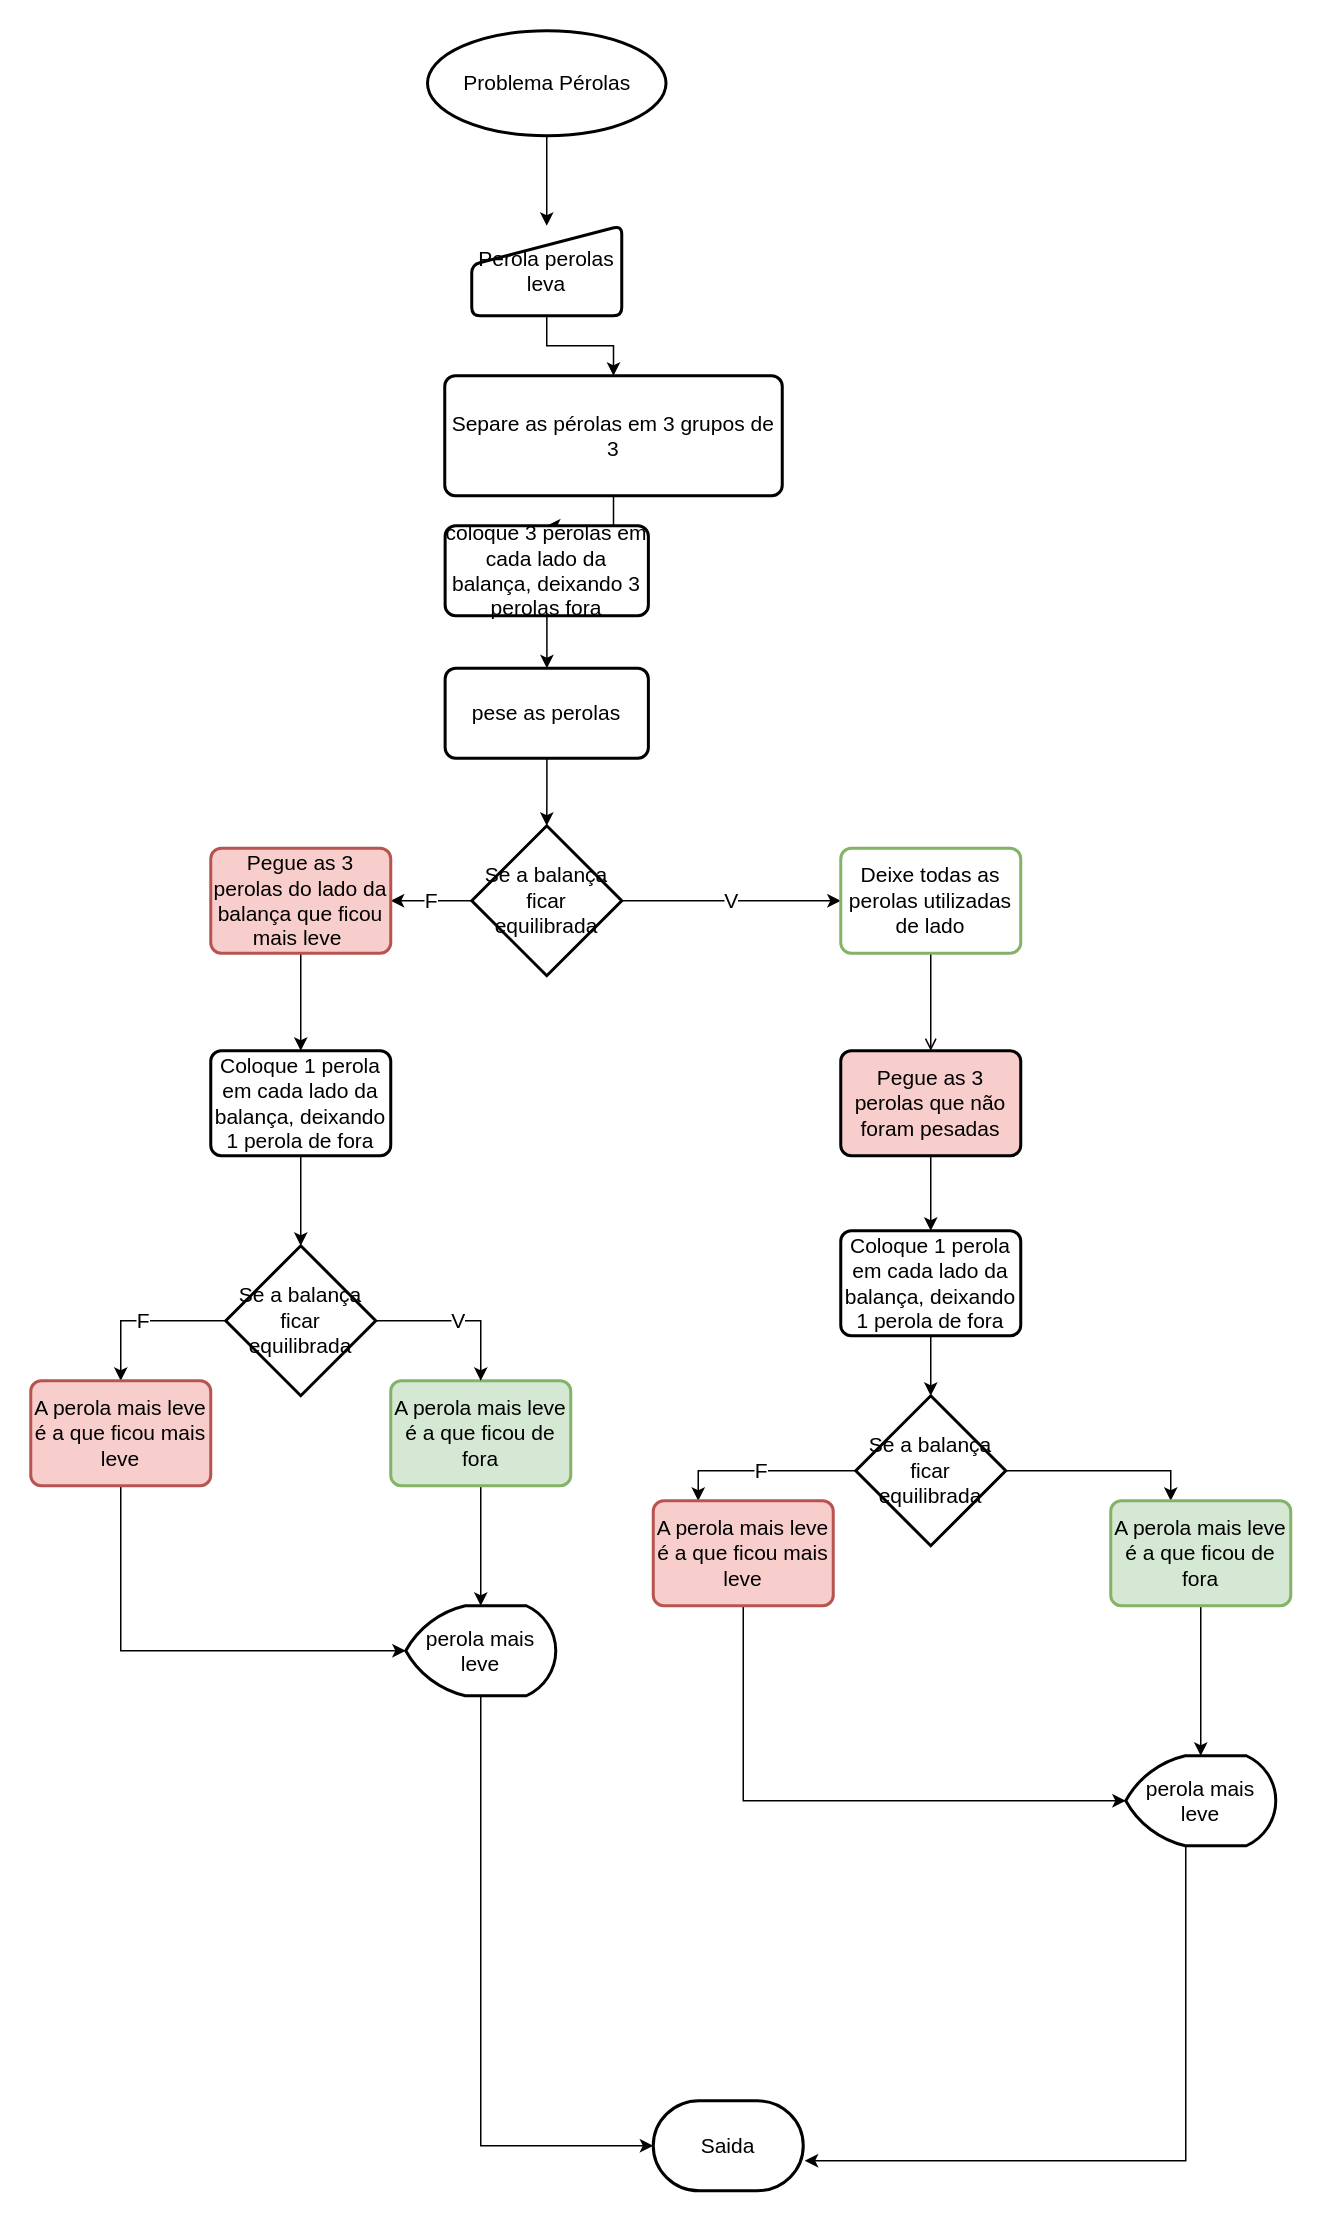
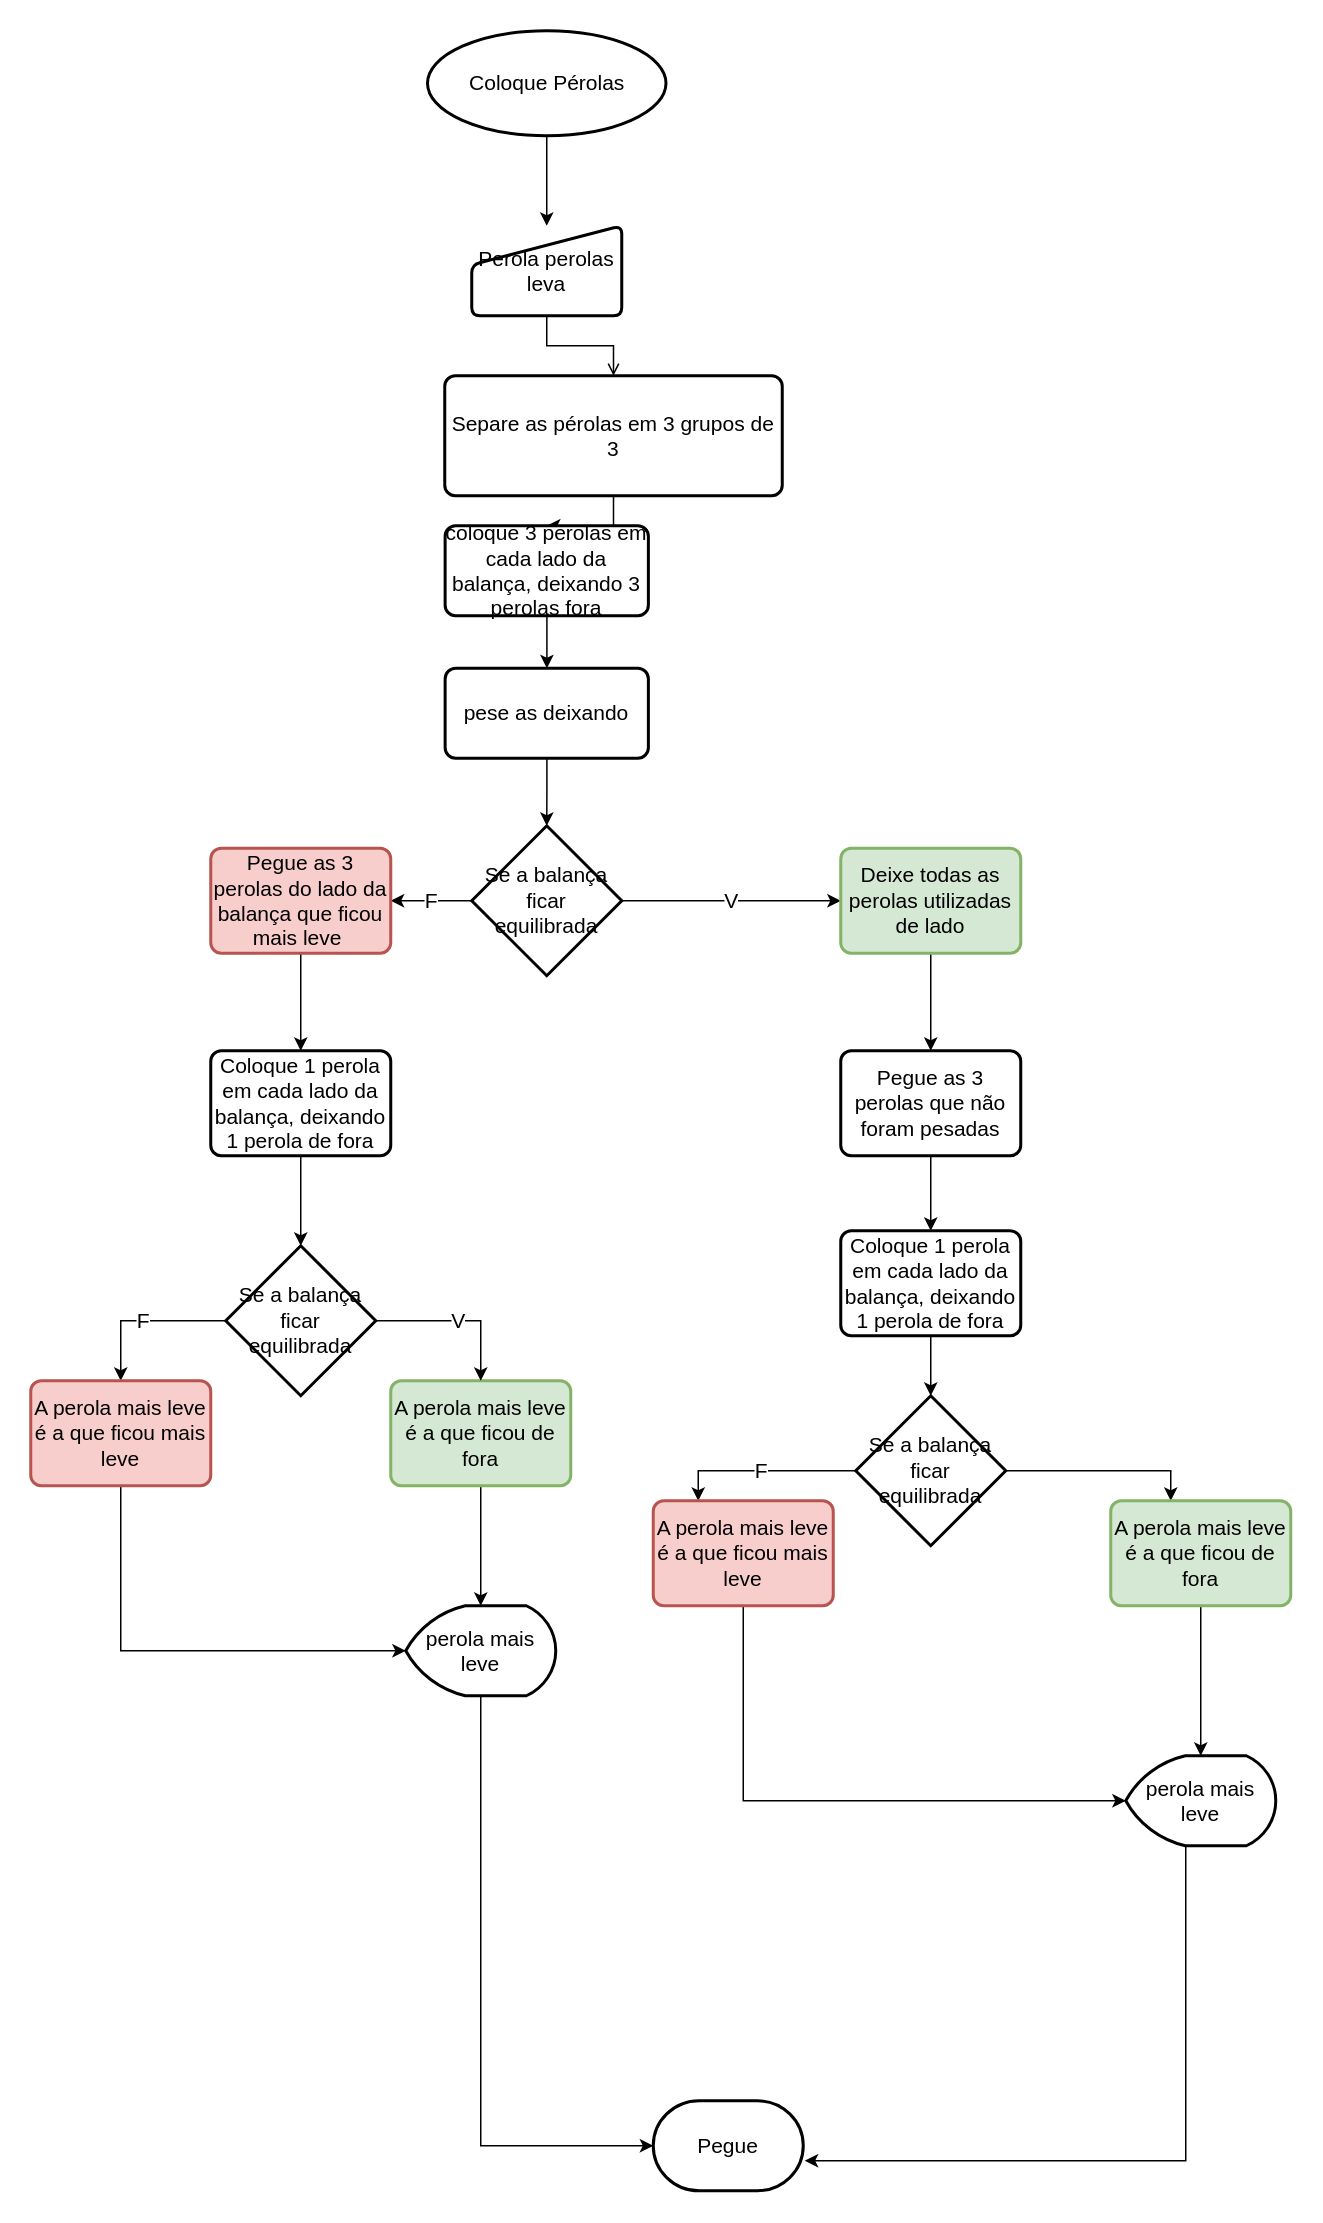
- <mxCell id="3" value="Problema Pérolas" style="strokeWidth=2;html=1;shape=mxgraph.flowchart.start_1;whiteSpace=wrap;fontSize=14;" vertex="1" parent="1"><mxGeometry x="284.5" y="20" width="159" height="70" as="geometry" /></mxCell>
+ <mxCell id="3" value="Coloque Pérolas" style="strokeWidth=2;html=1;shape=mxgraph.flowchart.start_1;whiteSpace=wrap;fontSize=14;" vertex="1" parent="1"><mxGeometry x="284.5" y="20" width="159" height="70" as="geometry" /></mxCell>
- <mxCell id="6" value="" style="edgeStyle=orthogonalEdgeStyle;rounded=0;orthogonalLoop=1;jettySize=auto;html=1;fontSize=14;" edge="1" parent="1" source="7" target="5"><mxGeometry relative="1" as="geometry" /></mxCell>
+ <mxCell id="6" value="" style="edgeStyle=orthogonalEdgeStyle;rounded=0;orthogonalLoop=1;jettySize=auto;html=1;fontSize=14;endArrow=open;" edge="1" parent="1" source="7" target="5"><mxGeometry relative="1" as="geometry" /></mxCell>
- <mxCell id="11" value="pese as perolas" style="rounded=1;whiteSpace=wrap;html=1;absoluteArcSize=1;arcSize=14;strokeWidth=2;fontSize=14;" vertex="1" parent="1"><mxGeometry x="296.25" y="445" width="135.5" height="60" as="geometry" /></mxCell>
+ <mxCell id="11" value="pese as deixando" style="rounded=1;whiteSpace=wrap;html=1;absoluteArcSize=1;arcSize=14;strokeWidth=2;fontSize=14;" vertex="1" parent="1"><mxGeometry x="296.25" y="445" width="135.5" height="60" as="geometry" /></mxCell>
- <mxCell id="16" value="Deixe todas as perolas utilizadas de lado" style="rounded=1;whiteSpace=wrap;html=1;absoluteArcSize=1;arcSize=14;strokeWidth=2;fontSize=14;fillColor=#ffffff;strokeColor=#82b366;" vertex="1" parent="1"><mxGeometry x="560" y="565" width="120" height="70" as="geometry" /></mxCell>
+ <mxCell id="16" value="Deixe todas as perolas utilizadas de lado" style="rounded=1;whiteSpace=wrap;html=1;absoluteArcSize=1;arcSize=14;strokeWidth=2;fontSize=14;fillColor=#d5e8d4;strokeColor=#82b366;" vertex="1" parent="1"><mxGeometry x="560" y="565" width="120" height="70" as="geometry" /></mxCell>
- <mxCell id="15" value="" style="edgeStyle=orthogonalEdgeStyle;rounded=0;orthogonalLoop=1;jettySize=auto;html=1;fontSize=14;endArrow=open;" edge="1" parent="1" source="16" target="18"><mxGeometry relative="1" as="geometry" /></mxCell>
+ <mxCell id="15" value="" style="edgeStyle=orthogonalEdgeStyle;rounded=0;orthogonalLoop=1;jettySize=auto;html=1;fontSize=14;" edge="1" parent="1" source="16" target="18"><mxGeometry relative="1" as="geometry" /></mxCell>
- <mxCell id="18" value="Pegue as 3 perolas que não foram pesadas" style="rounded=1;whiteSpace=wrap;html=1;absoluteArcSize=1;arcSize=14;strokeWidth=2;fontSize=14;fillColor=#f8cecc;" vertex="1" parent="1"><mxGeometry x="560" y="700" width="120" height="70" as="geometry" /></mxCell>
+ <mxCell id="18" value="Pegue as 3 perolas que não foram pesadas" style="rounded=1;whiteSpace=wrap;html=1;absoluteArcSize=1;arcSize=14;strokeWidth=2;fontSize=14;" vertex="1" parent="1"><mxGeometry x="560" y="700" width="120" height="70" as="geometry" /></mxCell>
- <mxCell id="43" value="Saida" style="strokeWidth=2;html=1;shape=mxgraph.flowchart.terminator;whiteSpace=wrap;fontSize=14;" vertex="1" parent="1"><mxGeometry x="435" y="1400" width="100" height="60" as="geometry" /></mxCell>
+ <mxCell id="43" value="Pegue" style="strokeWidth=2;html=1;shape=mxgraph.flowchart.terminator;whiteSpace=wrap;fontSize=14;" vertex="1" parent="1"><mxGeometry x="435" y="1400" width="100" height="60" as="geometry" /></mxCell>
